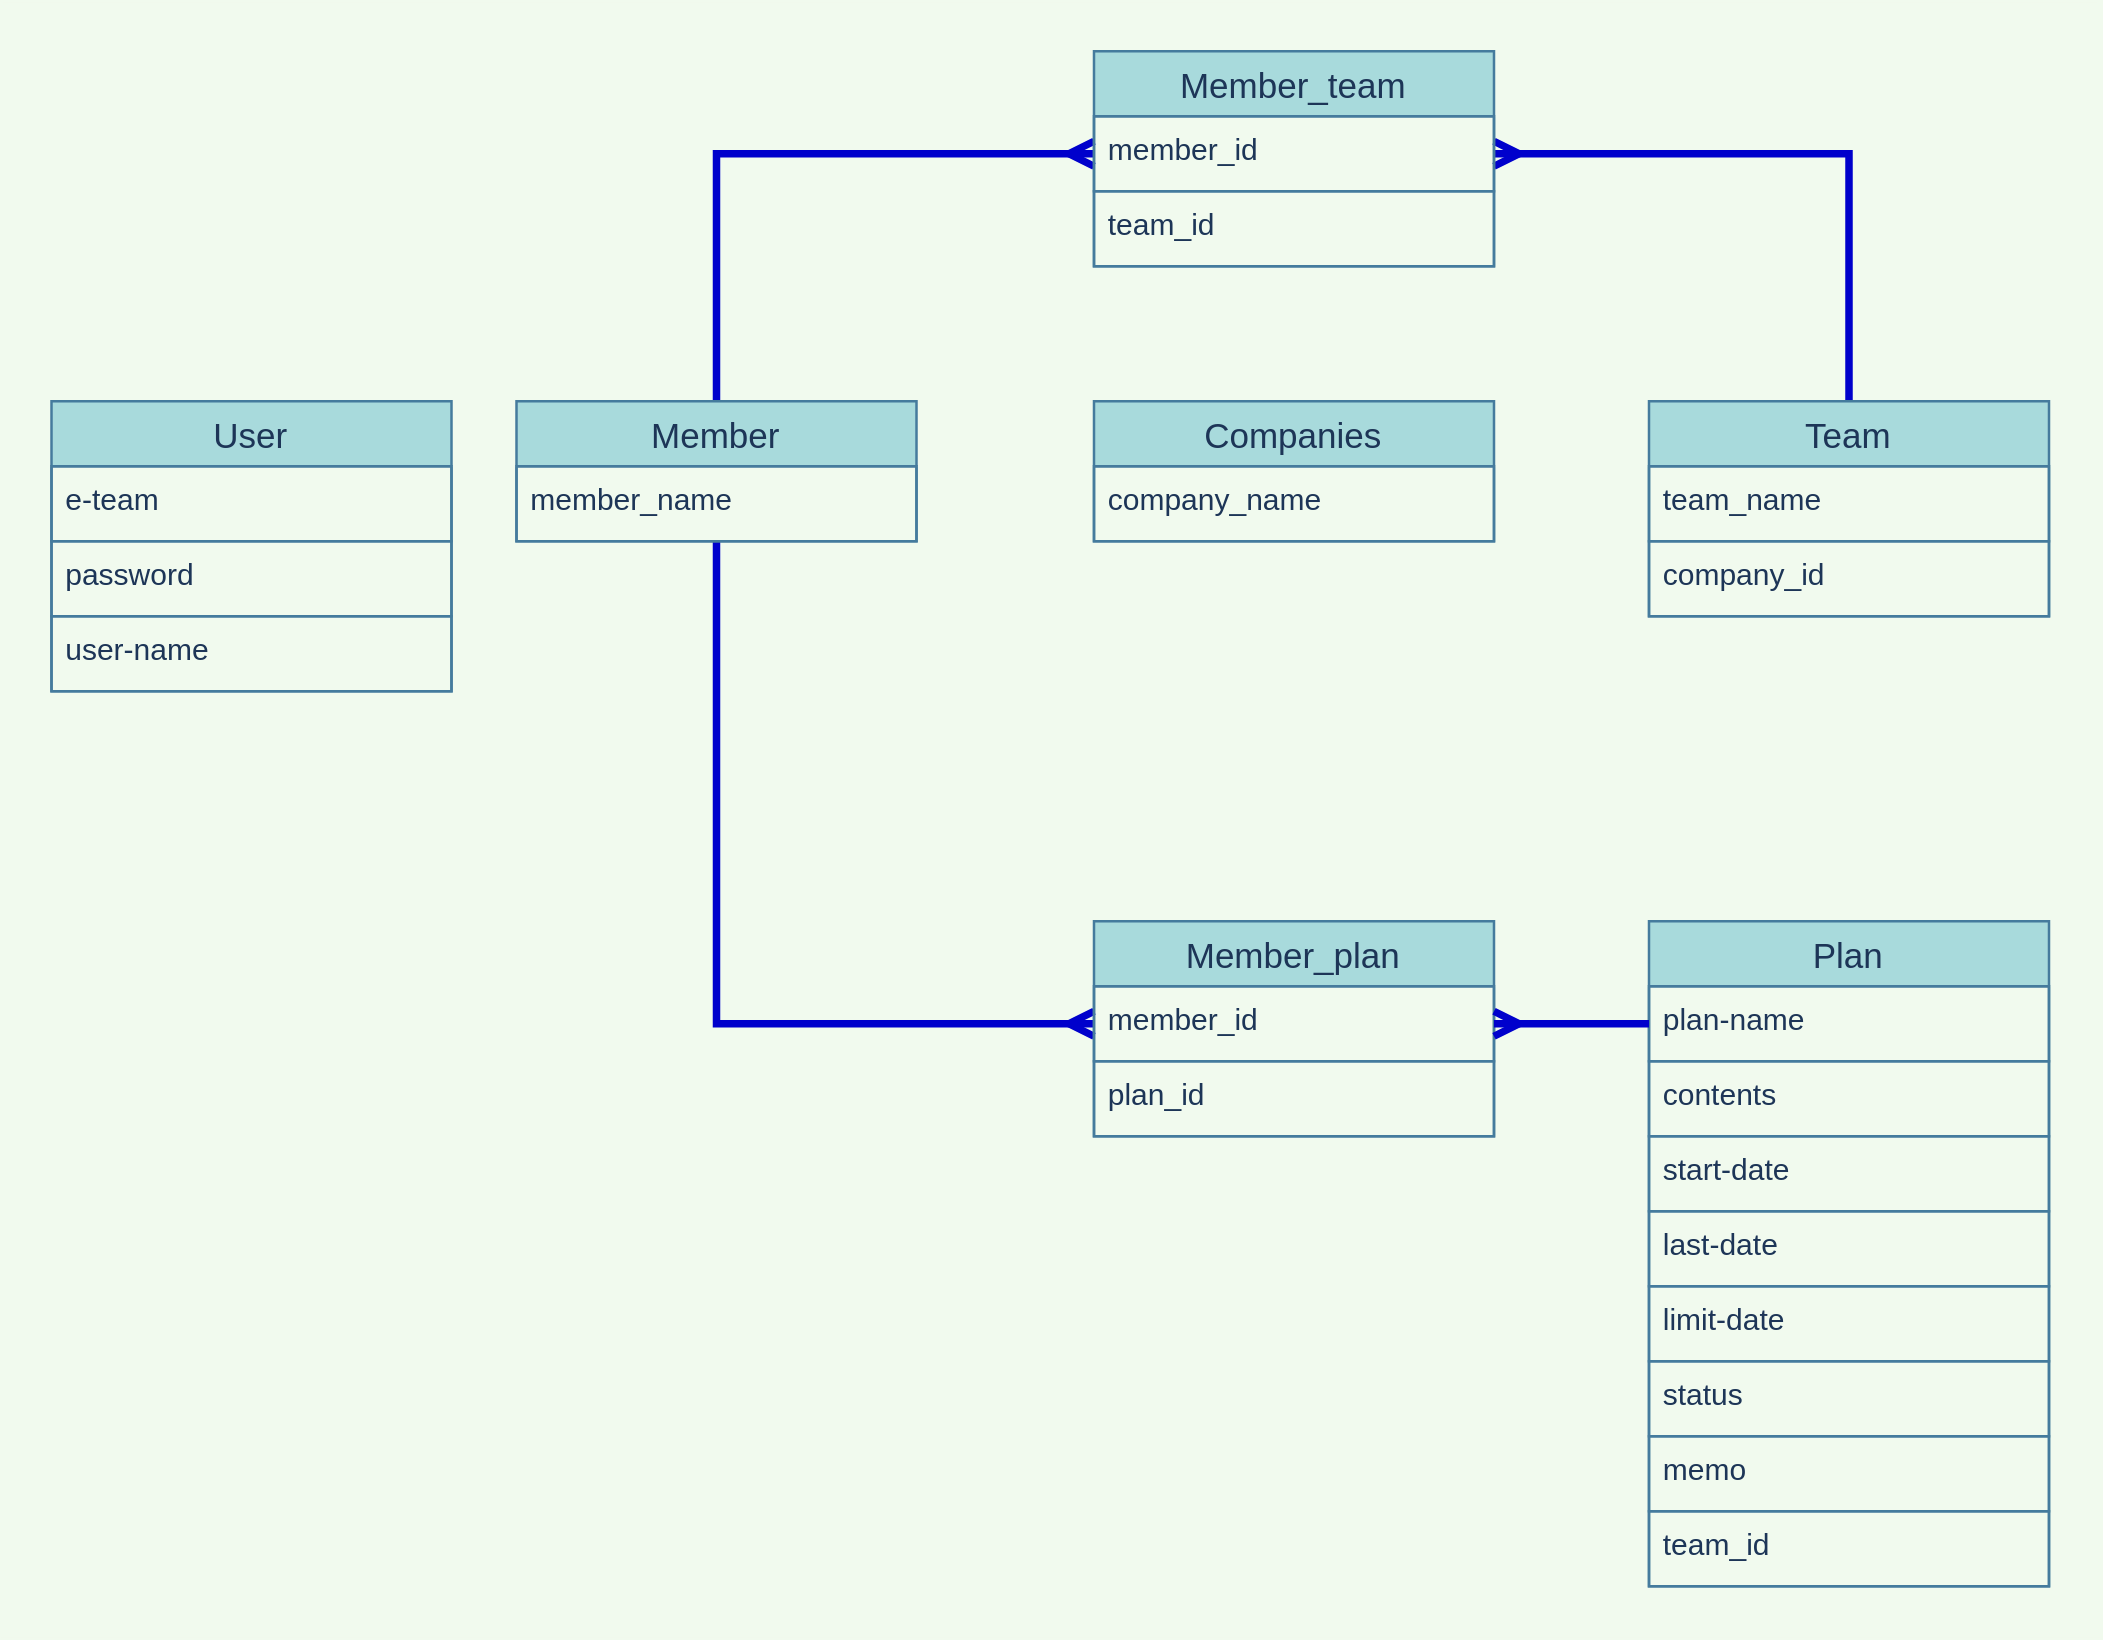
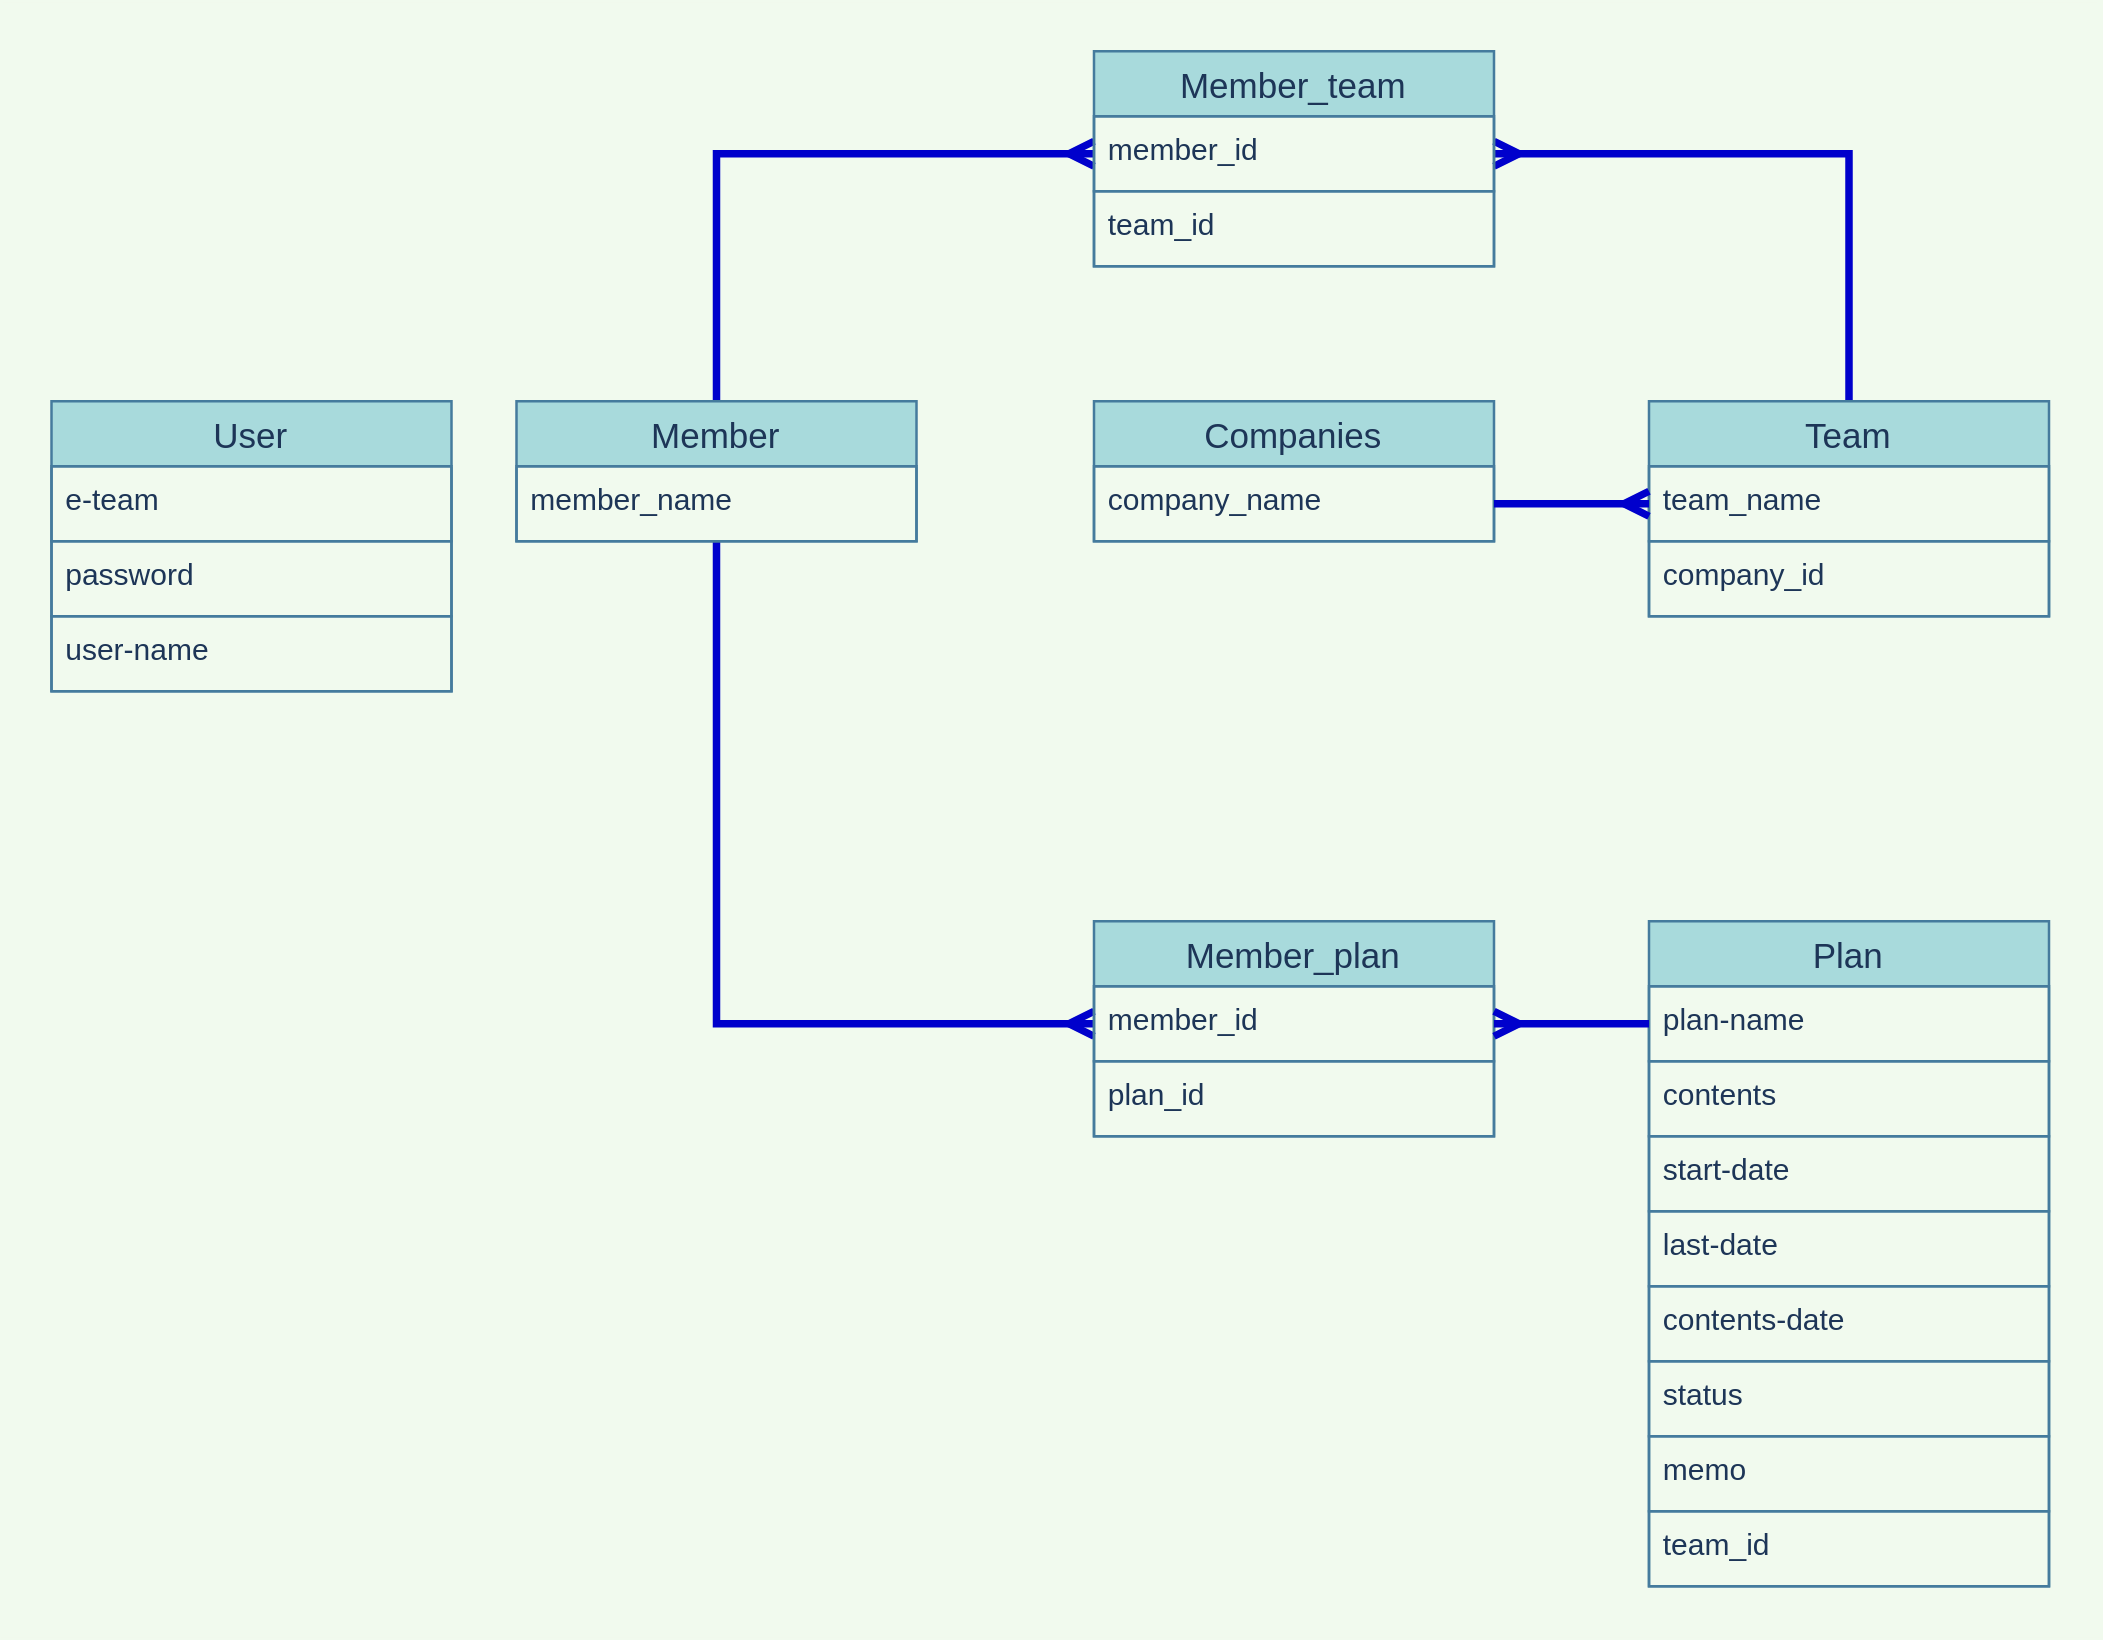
+ <mxCell id="27" style="edgeStyle=orthogonalEdgeStyle;rounded=0;orthogonalLoop=1;jettySize=auto;html=1;entryX=0;entryY=0.5;entryDx=0;entryDy=0;startArrow=none;startFill=0;endArrow=ERmany;endFill=0;strokeColor=#0000CC;strokeWidth=3;" parent="1" source="20" target="8" edge="1"><mxGeometry relative="1" as="geometry"><mxPoint x="654" y="389" as="sourcePoint" /></mxGeometry></mxCell>
- <mxCell id="15" value="limit-date" style="text;fillColor=none;spacingLeft=4;spacingRight=4;overflow=hidden;rotatable=0;points=[[0,0.5],[1,0.5]];portConstraint=eastwest;fontSize=12;strokeColor=#457B9D;fontColor=#1D3557;shadow=0;" parent="10" vertex="1"><mxGeometry y="146" width="160" height="30" as="geometry" /></mxCell>
+ <mxCell id="15" value="contents-date" style="text;fillColor=none;spacingLeft=4;spacingRight=4;overflow=hidden;rotatable=0;points=[[0,0.5],[1,0.5]];portConstraint=eastwest;fontSize=12;strokeColor=#457B9D;fontColor=#1D3557;shadow=0;" parent="10" vertex="1"><mxGeometry y="146" width="160" height="30" as="geometry" /></mxCell>
